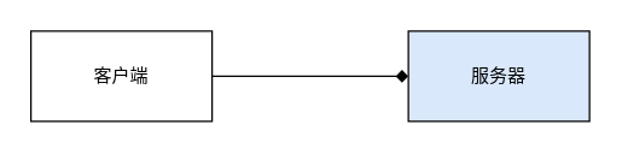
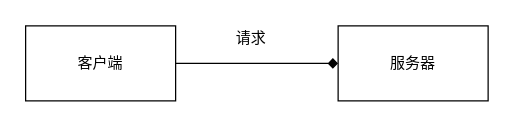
+ <mxCell id="5" value="请求" style="text;html=1;align=center;verticalAlign=middle;resizable=0;points=[];autosize=1;" vertex="1" parent="1"><mxGeometry x="180" y="20" width="40" height="20" as="geometry" /></mxCell>
- <mxCell id="4" value="服务器" style="rounded=0;whiteSpace=wrap;html=1;fillColor=#dae8fc;" vertex="1" parent="1"><mxGeometry x="270" y="20" width="120" height="60" as="geometry" /></mxCell>
+ <mxCell id="4" value="服务器" style="rounded=0;whiteSpace=wrap;html=1;" vertex="1" parent="1"><mxGeometry x="270" y="20" width="120" height="60" as="geometry" /></mxCell>
